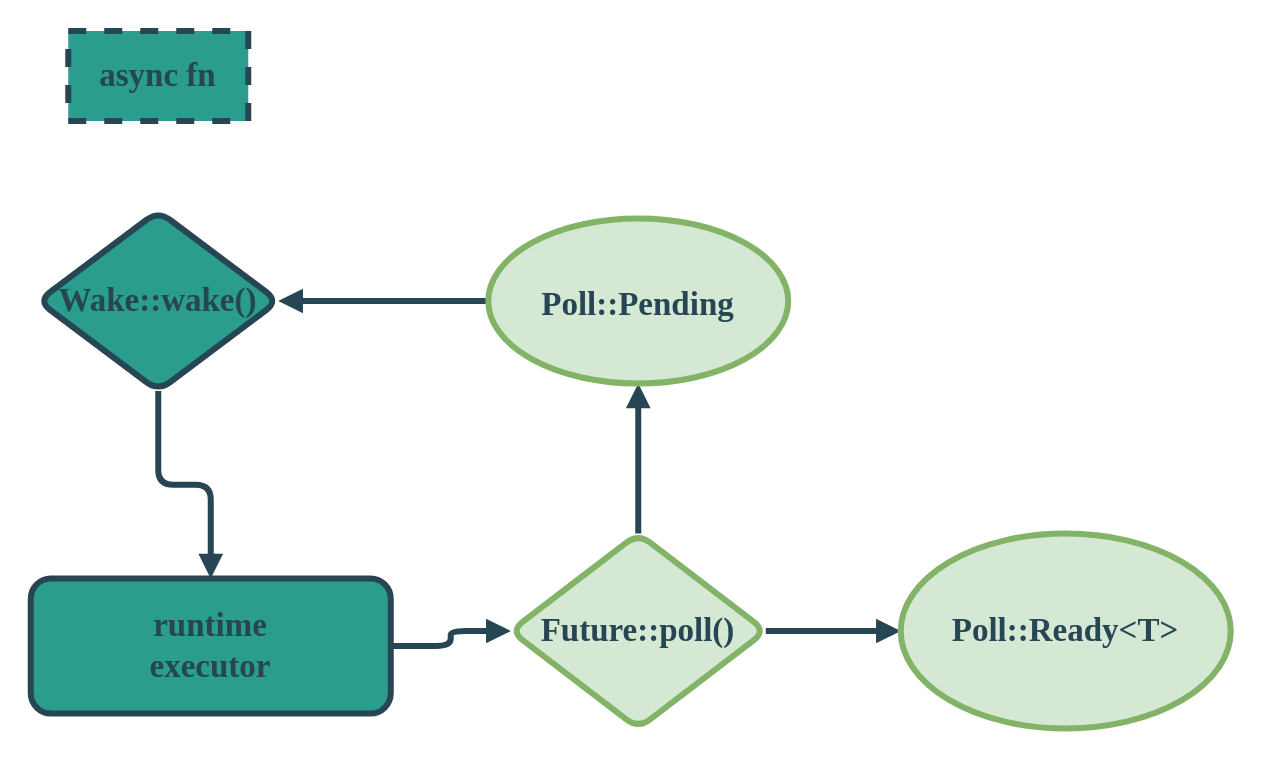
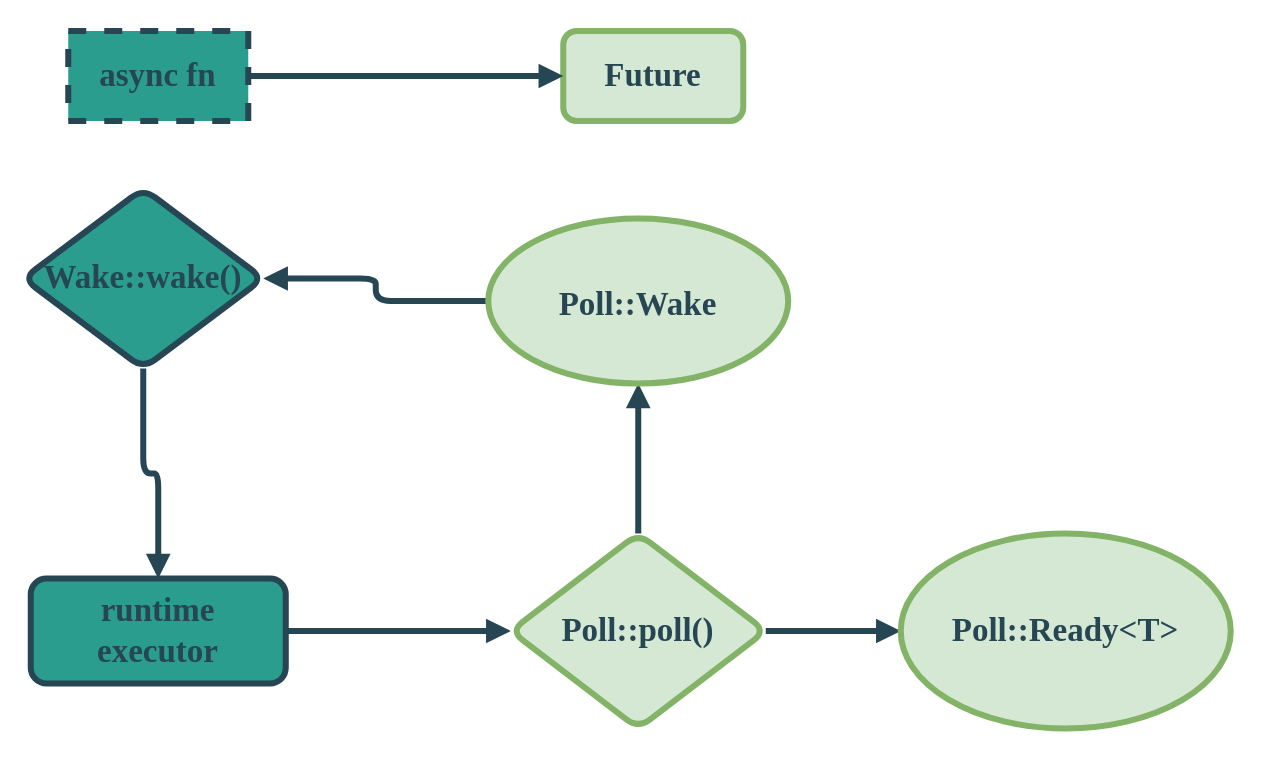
+ <mxCell id="13" style="edgeStyle=orthogonalEdgeStyle;rounded=1;orthogonalLoop=1;jettySize=auto;html=1;entryX=0;entryY=0.5;entryDx=0;entryDy=0;shadow=0;strokeColor=#264653;strokeWidth=4;fontFamily=Ubuntu;fontSize=28;fontColor=#264653;fontStyle=1;endArrow=block;endFill=1;fillColor=#264653;" edge="1" parent="1" source="14" target="4"><mxGeometry relative="1" as="geometry" /></mxCell>
+ <mxCell id="4" value="Future" style="rounded=1;whiteSpace=wrap;html=1;shadow=0;strokeColor=#82b366;strokeWidth=4;fontFamily=Ubuntu;fontSize=22;fontColor=#264653;fontStyle=1;fillColor=#d5e8d4;" vertex="1" parent="1"><mxGeometry x="375" y="20" width="120" height="60" as="geometry" /></mxCell>
- <mxCell id="12" value="&lt;font style=&quot;font-size: 22px;&quot;&gt;Wake::wake()&lt;/font&gt;" style="rhombus;whiteSpace=wrap;html=1;rounded=1;shadow=0;strokeColor=#264653;strokeWidth=4;fontFamily=Ubuntu;fontSize=22;fontColor=#264653;fontStyle=1;fillColor=#2a9d8f;" vertex="1" parent="1"><mxGeometry x="25" y="140" width="160" height="120" as="geometry" /></mxCell>
+ <mxCell id="12" value="&lt;font style=&quot;font-size: 22px;&quot;&gt;Wake::wake()&lt;/font&gt;" style="rhombus;whiteSpace=wrap;html=1;rounded=1;shadow=0;strokeColor=#264653;strokeWidth=4;fontFamily=Ubuntu;fontSize=22;fontColor=#264653;fontStyle=1;fillColor=#2a9d8f;" vertex="1" parent="1"><mxGeometry x="15" y="125" width="160" height="120" as="geometry" /></mxCell>
- <mxCell id="9" value="&lt;font style=&quot;font-size: 22px;&quot;&gt;Poll::Pending&lt;/font&gt;" style="ellipse;whiteSpace=wrap;html=1;rounded=1;shadow=0;strokeColor=#82b366;strokeWidth=4;fontFamily=Ubuntu;fontSize=28;fontColor=#264653;fontStyle=1;fillColor=#d5e8d4;" vertex="1" parent="1"><mxGeometry x="325" y="145" width="200" height="110" as="geometry" /></mxCell>
+ <mxCell id="9" value="&lt;font style=&quot;font-size: 22px;&quot;&gt;Poll::Wake&lt;/font&gt;" style="ellipse;whiteSpace=wrap;html=1;rounded=1;shadow=0;strokeColor=#82b366;strokeWidth=4;fontFamily=Ubuntu;fontSize=28;fontColor=#264653;fontStyle=1;fillColor=#d5e8d4;" vertex="1" parent="1"><mxGeometry x="325" y="145" width="200" height="110" as="geometry" /></mxCell>
- <mxCell id="7" value="Future::poll()" style="rhombus;whiteSpace=wrap;html=1;rounded=1;shadow=0;strokeColor=#82b366;strokeWidth=4;fontFamily=Ubuntu;fontSize=22;fontColor=#264653;fontStyle=1;fillColor=#d5e8d4;" vertex="1" parent="1"><mxGeometry x="340" y="355" width="170" height="130" as="geometry" /></mxCell>
+ <mxCell id="7" value="Poll::poll()" style="rhombus;whiteSpace=wrap;html=1;rounded=1;shadow=0;strokeColor=#82b366;strokeWidth=4;fontFamily=Ubuntu;fontSize=22;fontColor=#264653;fontStyle=1;fillColor=#d5e8d4;" vertex="1" parent="1"><mxGeometry x="340" y="355" width="170" height="130" as="geometry" /></mxCell>
- <mxCell id="3" value="runtime&lt;br style=&quot;font-size: 22px;&quot;&gt;executor" style="rounded=1;whiteSpace=wrap;html=1;shadow=0;strokeColor=#264653;strokeWidth=4;fontFamily=Ubuntu;fontSize=22;fontColor=#264653;fontStyle=1;fillColor=#2a9d8f;" vertex="1" parent="1"><mxGeometry x="20" y="385" width="240" height="90" as="geometry" /></mxCell>
+ <mxCell id="3" value="runtime&lt;br style=&quot;font-size: 22px;&quot;&gt;executor" style="rounded=1;whiteSpace=wrap;html=1;shadow=0;strokeColor=#264653;strokeWidth=4;fontFamily=Ubuntu;fontSize=22;fontColor=#264653;fontStyle=1;fillColor=#2a9d8f;" vertex="1" parent="1"><mxGeometry x="20" y="385" width="170" height="70" as="geometry" /></mxCell>
